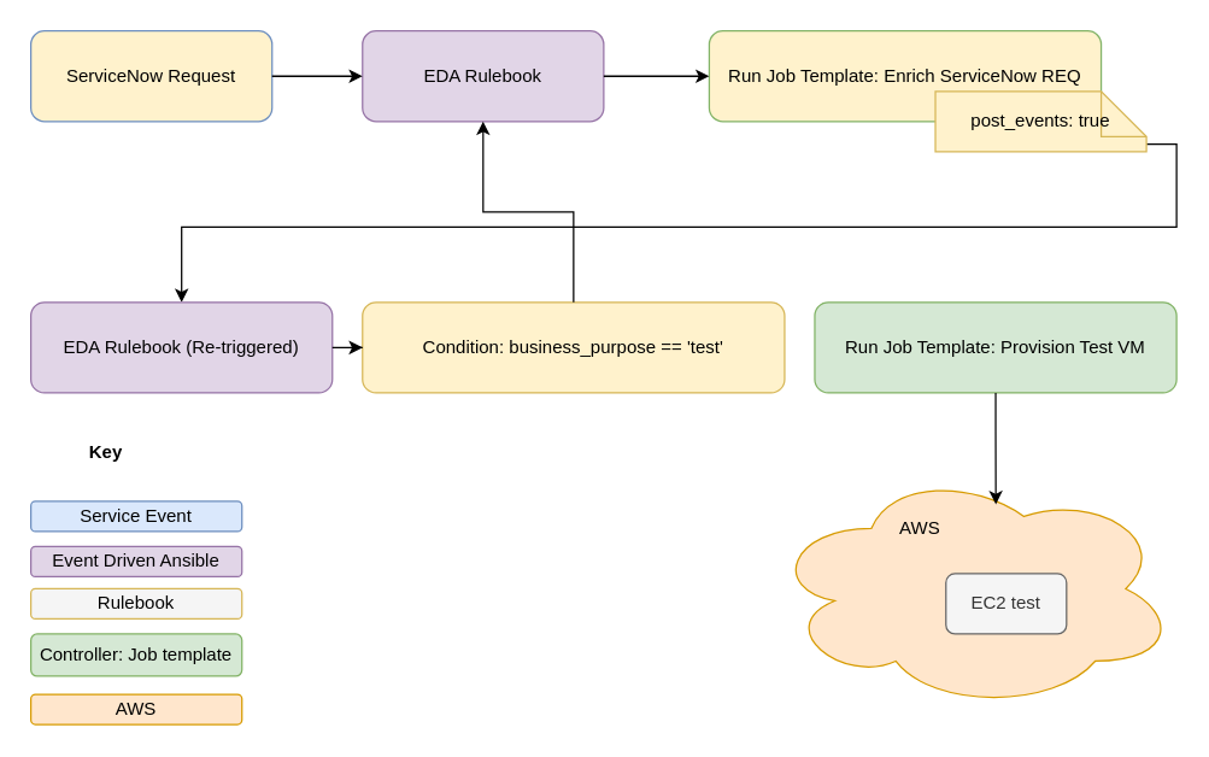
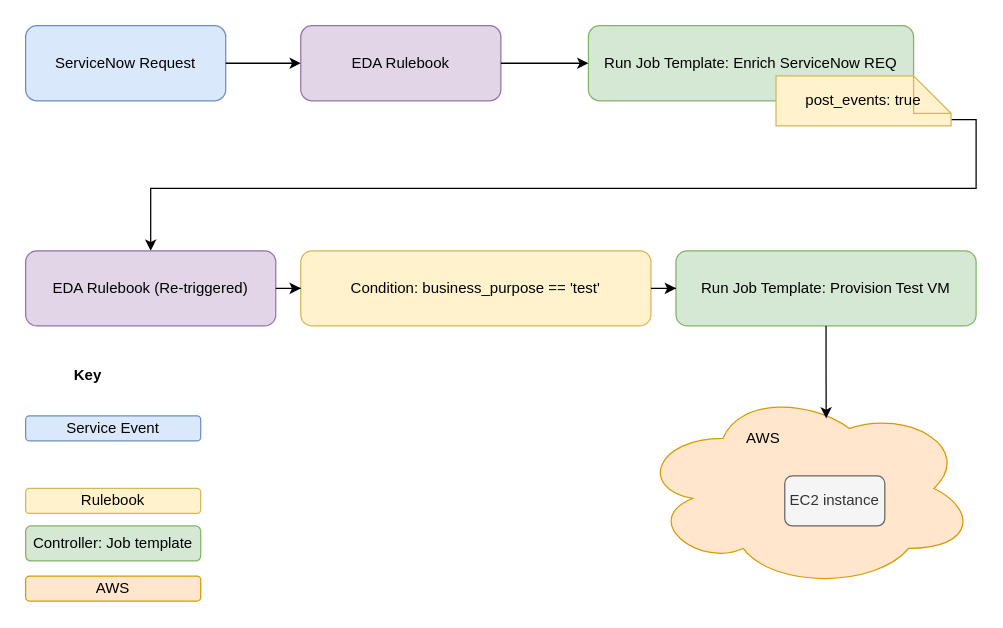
- <mxCell id="2" value="ServiceNow Request" style="rounded=1;whiteSpace=wrap;html=1;fillColor=#fff2cc;strokeColor=#6c8ebf;" parent="1" vertex="1"><mxGeometry x="20" y="20" width="160" height="60" as="geometry" /></mxCell>
+ <mxCell id="2" value="ServiceNow Request" style="rounded=1;whiteSpace=wrap;html=1;fillColor=#dae8fc;strokeColor=#6c8ebf;" parent="1" vertex="1"><mxGeometry x="20" y="20" width="160" height="60" as="geometry" /></mxCell>
- <mxCell id="4" value="Run Job Template: Enrich ServiceNow REQ" style="rounded=1;whiteSpace=wrap;html=1;fillColor=#fff2cc;strokeColor=#82b366;" parent="1" vertex="1"><mxGeometry x="470" y="20" width="260" height="60" as="geometry" /></mxCell>
+ <mxCell id="4" value="Run Job Template: Enrich ServiceNow REQ" style="rounded=1;whiteSpace=wrap;html=1;fillColor=#d5e8d4;strokeColor=#82b366;" parent="1" vertex="1"><mxGeometry x="470" y="20" width="260" height="60" as="geometry" /></mxCell>
- <mxCell id="13" style="edgeStyle=orthogonalEdgeStyle;rounded=0;orthogonalLoop=1;jettySize=auto;html=1;" parent="1" source="8" target="3" edge="1"><mxGeometry relative="1" as="geometry" /></mxCell>
+ <mxCell id="13" style="edgeStyle=orthogonalEdgeStyle;rounded=0;orthogonalLoop=1;jettySize=auto;html=1;" parent="1" source="8" target="9" edge="1"><mxGeometry relative="1" as="geometry" /></mxCell>
- <mxCell id="15" value="Event Driven Ansible" style="rounded=1;whiteSpace=wrap;html=1;fillColor=#e1d5e7;strokeColor=#9673a6;" vertex="1" parent="1"><mxGeometry x="20" y="362" width="140" height="20" as="geometry" /></mxCell>
- <mxCell id="16" value="Rulebook" style="rounded=1;whiteSpace=wrap;html=1;fillColor=#f5f5f5;strokeColor=#d6b656;" vertex="1" parent="1"><mxGeometry x="20" y="390" width="140" height="20" as="geometry" /></mxCell>
+ <mxCell id="16" value="Rulebook" style="rounded=1;whiteSpace=wrap;html=1;fillColor=#fff2cc;strokeColor=#d6b656;" vertex="1" parent="1"><mxGeometry x="20" y="390" width="140" height="20" as="geometry" /></mxCell>
- <mxCell id="18" value="EC2 test" style="rounded=1;whiteSpace=wrap;html=1;fillColor=#f5f5f5;strokeColor=#666666;fontColor=#333333;" vertex="1" parent="1"><mxGeometry x="627" y="380" width="80" height="40" as="geometry" /></mxCell>
+ <mxCell id="18" value="EC2 instance" style="rounded=1;whiteSpace=wrap;html=1;fillColor=#f5f5f5;strokeColor=#666666;fontColor=#333333;" vertex="1" parent="1"><mxGeometry x="627" y="380" width="80" height="40" as="geometry" /></mxCell>
